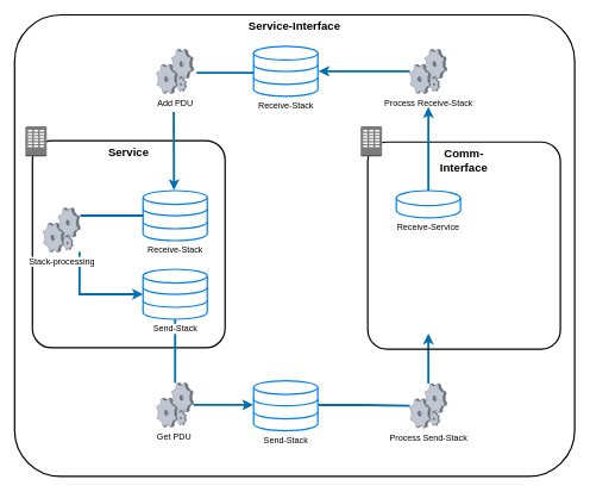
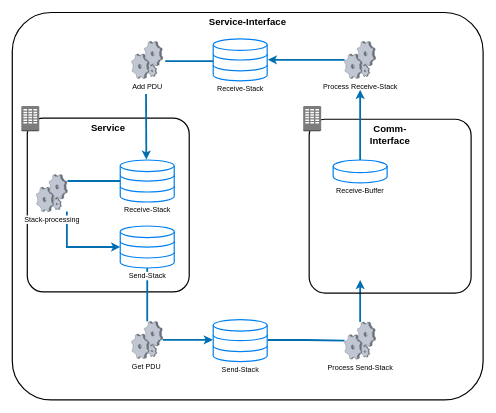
- <mxCell id="21" value="Receive-Service" style="shape=cylinder3;whiteSpace=wrap;html=1;boundedLbl=1;backgroundOutline=1;size=10.5;fillColor=none;strokeColor=#0080F0;strokeWidth=2;verticalAlign=top;labelPosition=center;verticalLabelPosition=bottom;align=center;" vertex="1" parent="2"><mxGeometry x="535" y="246" width="90" height="38" as="geometry" /></mxCell>
+ <mxCell id="21" value="Receive-Buffer" style="shape=cylinder3;whiteSpace=wrap;html=1;boundedLbl=1;backgroundOutline=1;size=10.5;fillColor=none;strokeColor=#0080F0;strokeWidth=2;verticalAlign=top;labelPosition=center;verticalLabelPosition=bottom;align=center;" vertex="1" parent="2"><mxGeometry x="535" y="246" width="90" height="38" as="geometry" /></mxCell>
